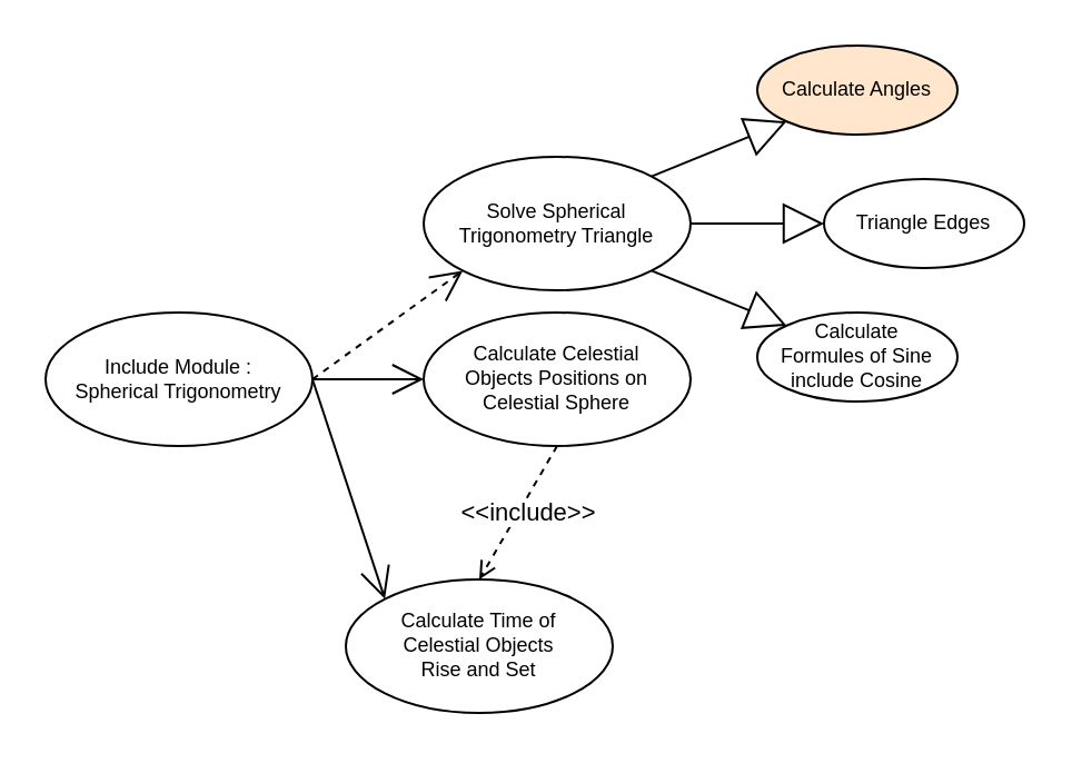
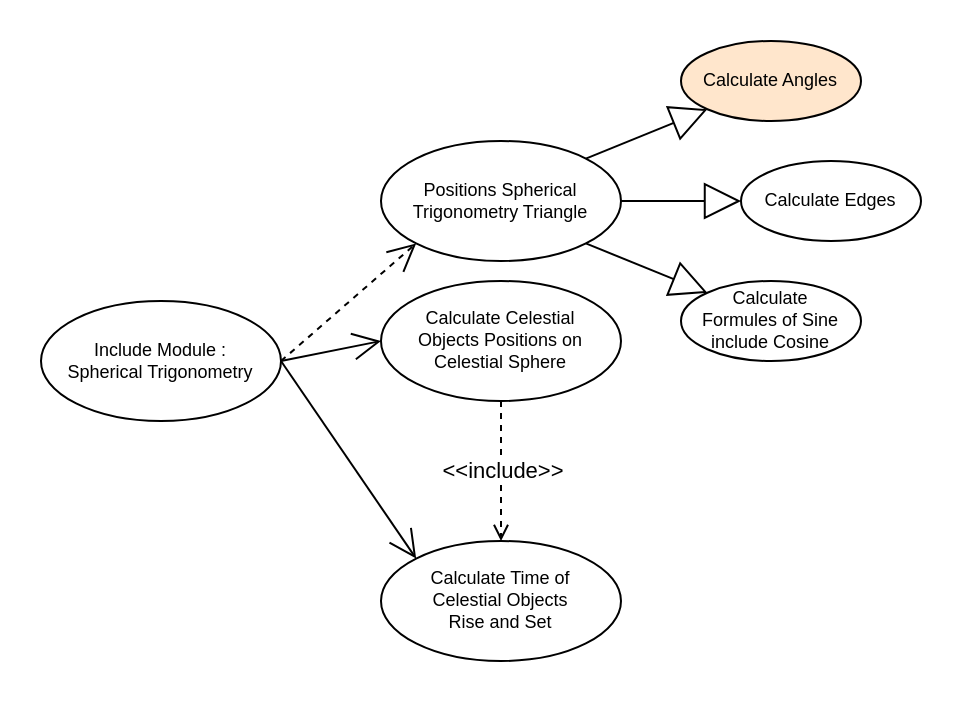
- <mxCell id="8" value="Solve Spherical&lt;div&gt;Trigonometry Triangle&lt;/div&gt;" style="ellipse;whiteSpace=wrap;html=1;fontSize=9;" vertex="1" parent="1"><mxGeometry x="190" y="70" width="120" height="60" as="geometry" /></mxCell>
+ <mxCell id="8" value="Positions Spherical&lt;div&gt;Trigonometry Triangle&lt;/div&gt;" style="ellipse;whiteSpace=wrap;html=1;fontSize=9;" vertex="1" parent="1"><mxGeometry x="190" y="70" width="120" height="60" as="geometry" /></mxCell>
- <mxCell id="10" value="Triangle Edges" style="ellipse;whiteSpace=wrap;html=1;fontSize=9;" vertex="1" parent="1"><mxGeometry x="370" y="80" width="90" height="40" as="geometry" /></mxCell>
+ <mxCell id="10" value="Calculate Edges" style="ellipse;whiteSpace=wrap;html=1;fontSize=9;" vertex="1" parent="1"><mxGeometry x="370" y="80" width="90" height="40" as="geometry" /></mxCell>
- <mxCell id="2" value="Include Module :&lt;div&gt;Spherical Trigonometry&lt;/div&gt;" style="ellipse;whiteSpace=wrap;html=1;fontSize=9;" vertex="1" parent="1"><mxGeometry x="20" y="140" width="120" height="60" as="geometry" /></mxCell>
+ <mxCell id="2" value="Include Module :&lt;div&gt;Spherical Trigonometry&lt;/div&gt;" style="ellipse;whiteSpace=wrap;html=1;fontSize=9;" vertex="1" parent="1"><mxGeometry x="20" y="150" width="120" height="60" as="geometry" /></mxCell>
- <mxCell id="3" value="Calculate Time of&lt;div&gt;Celestial Objects&lt;br&gt;&lt;div&gt;Rise and Set&lt;/div&gt;&lt;/div&gt;" style="ellipse;whiteSpace=wrap;html=1;fontSize=9;" vertex="1" parent="1"><mxGeometry x="155" y="260" width="120" height="60" as="geometry" /></mxCell>
+ <mxCell id="3" value="Calculate Time of&lt;div&gt;Celestial Objects&lt;br&gt;&lt;div&gt;Rise and Set&lt;/div&gt;&lt;/div&gt;" style="ellipse;whiteSpace=wrap;html=1;fontSize=9;" vertex="1" parent="1"><mxGeometry x="190" y="270" width="120" height="60" as="geometry" /></mxCell>
